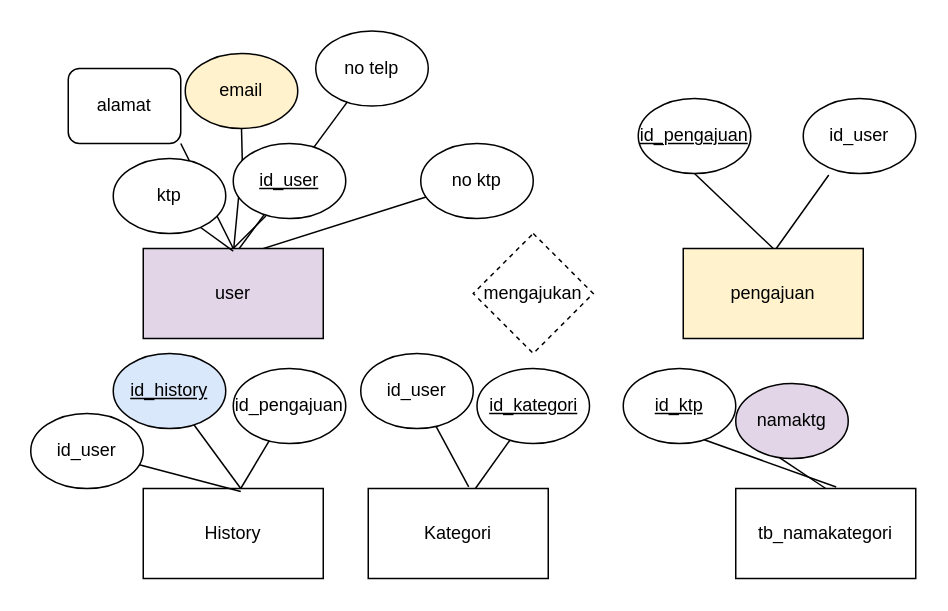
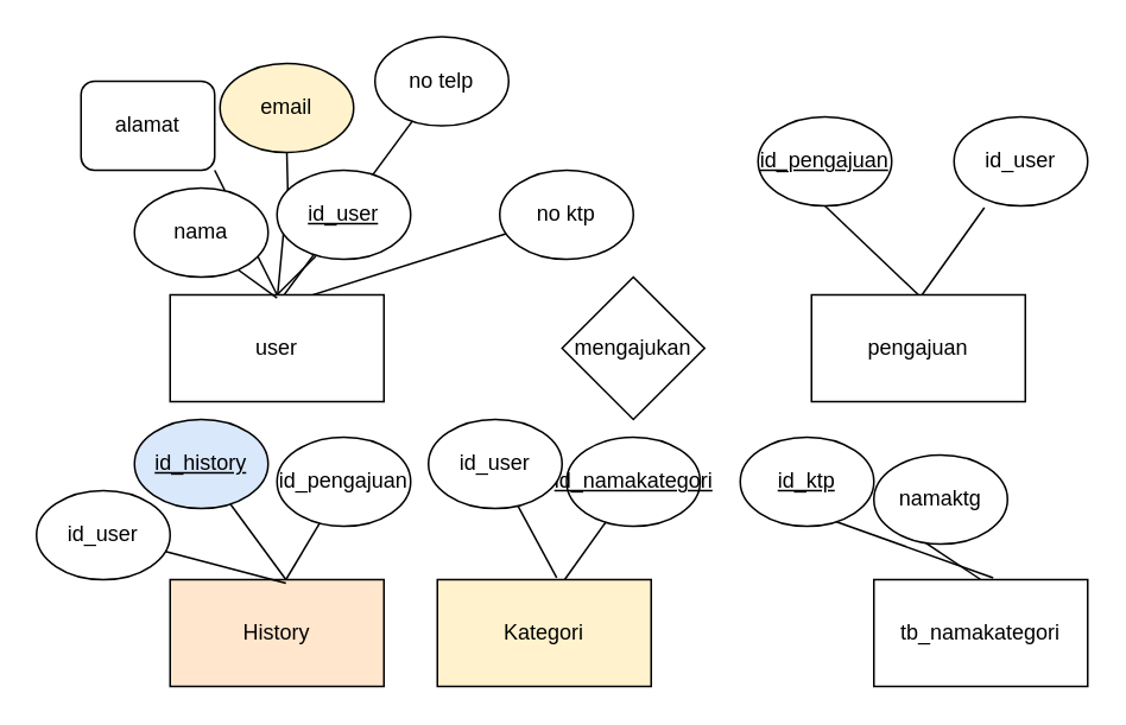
- <mxCell id="13" value="ktp" style="ellipse;whiteSpace=wrap;html=1;" parent="1" vertex="1"><mxGeometry x="75" y="105" width="75" height="50" as="geometry" /></mxCell>
+ <mxCell id="13" value="nama" style="ellipse;whiteSpace=wrap;html=1;" parent="1" vertex="1"><mxGeometry x="75" y="105" width="75" height="50" as="geometry" /></mxCell>
- <mxCell id="9" value="user" style="rounded=0;whiteSpace=wrap;html=1;fillColor=#e1d5e7;" parent="1" vertex="1"><mxGeometry x="95" y="165" width="120" height="60" as="geometry" /></mxCell>
+ <mxCell id="9" value="user" style="rounded=0;whiteSpace=wrap;html=1;" parent="1" vertex="1"><mxGeometry x="95" y="165" width="120" height="60" as="geometry" /></mxCell>
- <mxCell id="18" value="mengajukan" style="rhombus;whiteSpace=wrap;html=1;rounded=0;dashed=1;" parent="1" vertex="1"><mxGeometry x="315" y="155" width="80" height="80" as="geometry" /></mxCell>
+ <mxCell id="18" value="mengajukan" style="rhombus;whiteSpace=wrap;html=1;rounded=0;" parent="1" vertex="1"><mxGeometry x="315" y="155" width="80" height="80" as="geometry" /></mxCell>
- <mxCell id="19" value="pengajuan" style="whiteSpace=wrap;html=1;rounded=0;fillColor=#fff2cc;" parent="1" vertex="1"><mxGeometry x="455" y="165" width="120" height="60" as="geometry" /></mxCell>
+ <mxCell id="19" value="pengajuan" style="whiteSpace=wrap;html=1;rounded=0;" parent="1" vertex="1"><mxGeometry x="455" y="165" width="120" height="60" as="geometry" /></mxCell>
- <mxCell id="32" value="&lt;u&gt;id_kategori&lt;/u&gt;" style="ellipse;whiteSpace=wrap;html=1;" parent="1" vertex="1"><mxGeometry x="317.5" y="245" width="75" height="50" as="geometry" /></mxCell>
+ <mxCell id="32" value="&lt;u&gt;id_namakategori&lt;/u&gt;" style="ellipse;whiteSpace=wrap;html=1;" parent="1" vertex="1"><mxGeometry x="317.5" y="245" width="75" height="50" as="geometry" /></mxCell>
- <mxCell id="37" value="namaktg" style="ellipse;whiteSpace=wrap;html=1;fillColor=#e1d5e7;" parent="1" vertex="1"><mxGeometry x="490" y="255" width="75" height="50" as="geometry" /></mxCell>
+ <mxCell id="37" value="namaktg" style="ellipse;whiteSpace=wrap;html=1;" parent="1" vertex="1"><mxGeometry x="490" y="255" width="75" height="50" as="geometry" /></mxCell>
- <mxCell id="24" value="History" style="rounded=0;whiteSpace=wrap;html=1;" parent="1" vertex="1"><mxGeometry x="95" y="325" width="120" height="60" as="geometry" /></mxCell>
+ <mxCell id="24" value="History" style="rounded=0;whiteSpace=wrap;html=1;fillColor=#ffe6cc;" parent="1" vertex="1"><mxGeometry x="95" y="325" width="120" height="60" as="geometry" /></mxCell>
- <mxCell id="31" value="Kategori" style="rounded=0;whiteSpace=wrap;html=1;" parent="1" vertex="1"><mxGeometry x="245" y="325" width="120" height="60" as="geometry" /></mxCell>
+ <mxCell id="31" value="Kategori" style="rounded=0;whiteSpace=wrap;html=1;fillColor=#fff2cc;" parent="1" vertex="1"><mxGeometry x="245" y="325" width="120" height="60" as="geometry" /></mxCell>
